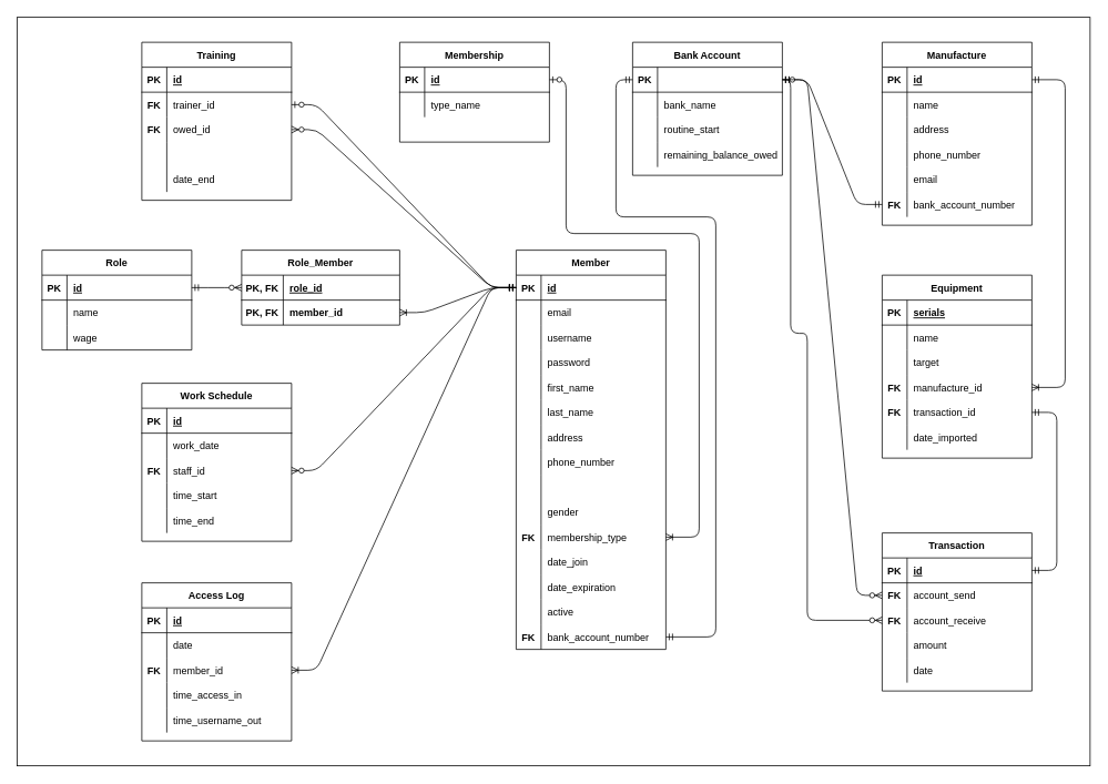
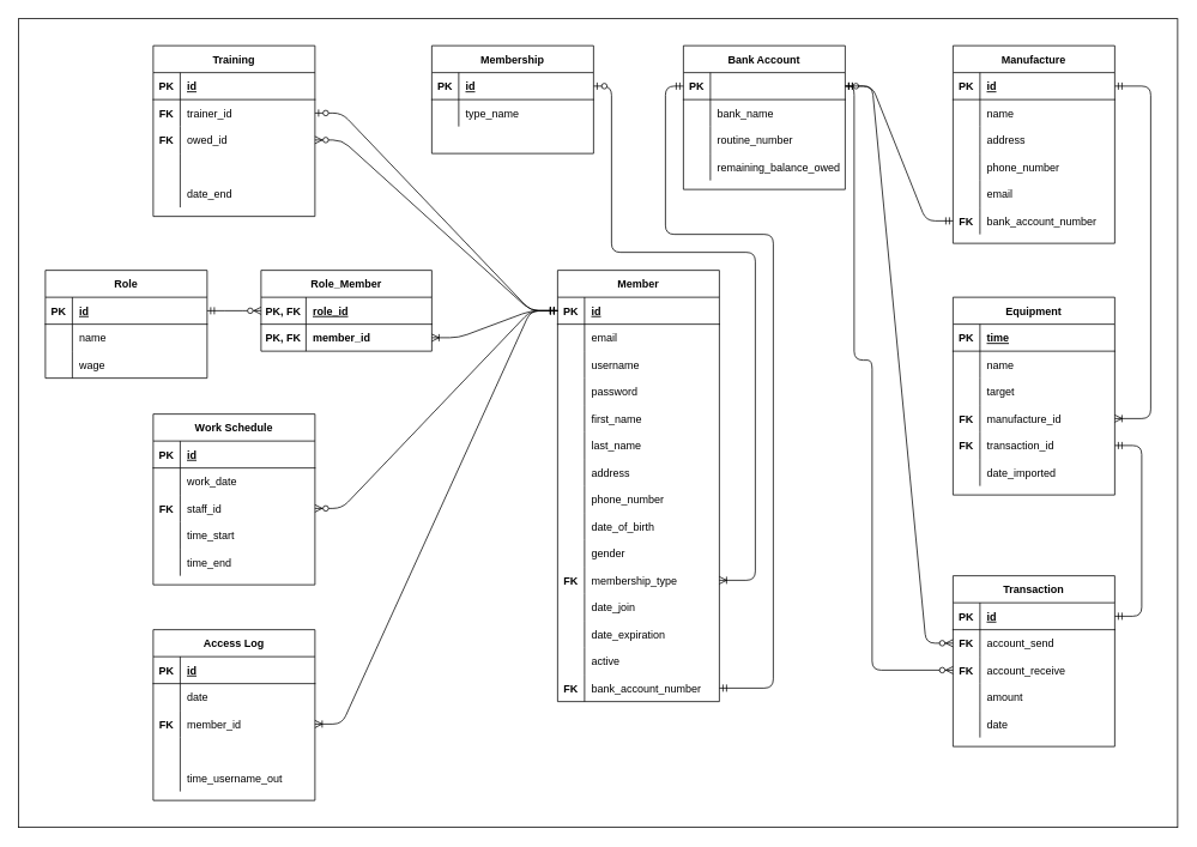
- <mxCell id="57" value="routine_start" style="shape=partialRectangle;connectable=0;fillColor=none;top=0;left=0;bottom=0;right=0;align=left;spacingLeft=6;overflow=hidden;" parent="55" vertex="1"><mxGeometry x="30" width="150" height="30" as="geometry" /></mxCell>
+ <mxCell id="57" value="routine_number" style="shape=partialRectangle;connectable=0;fillColor=none;top=0;left=0;bottom=0;right=0;align=left;spacingLeft=6;overflow=hidden;" parent="55" vertex="1"><mxGeometry x="30" width="150" height="30" as="geometry" /></mxCell>
- <mxCell id="130" value="serials" style="shape=partialRectangle;connectable=0;fillColor=none;top=0;left=0;bottom=0;right=0;align=left;spacingLeft=6;fontStyle=5;overflow=hidden;" parent="128" vertex="1"><mxGeometry x="30" width="150" height="30" as="geometry" /></mxCell>
+ <mxCell id="130" value="time" style="shape=partialRectangle;connectable=0;fillColor=none;top=0;left=0;bottom=0;right=0;align=left;spacingLeft=6;fontStyle=5;overflow=hidden;" parent="128" vertex="1"><mxGeometry x="30" width="150" height="30" as="geometry" /></mxCell>
+ <mxCell id="30" value="date_of_birth" style="shape=partialRectangle;connectable=0;fillColor=none;top=0;left=0;bottom=0;right=0;align=left;spacingLeft=6;overflow=hidden;" parent="28" vertex="1"><mxGeometry x="30" width="150" height="30" as="geometry" /></mxCell>
- <mxCell id="177" value="time_access_in" style="shape=partialRectangle;connectable=0;fillColor=none;top=0;left=0;bottom=0;right=0;align=left;spacingLeft=6;overflow=hidden;" parent="175" vertex="1"><mxGeometry x="30" width="150" height="30" as="geometry" /></mxCell>
